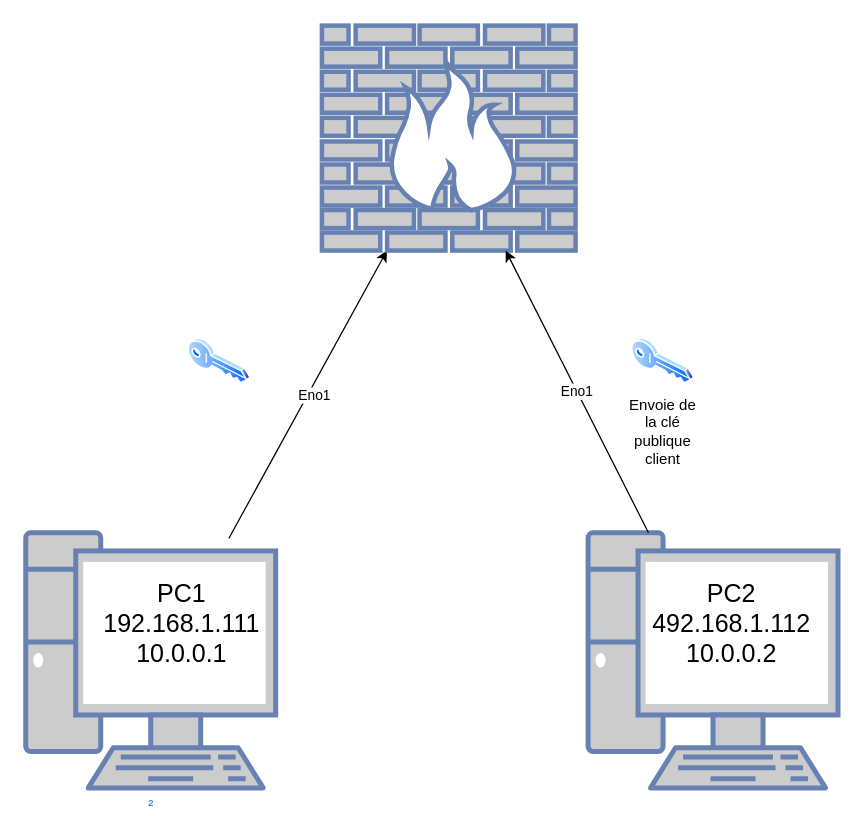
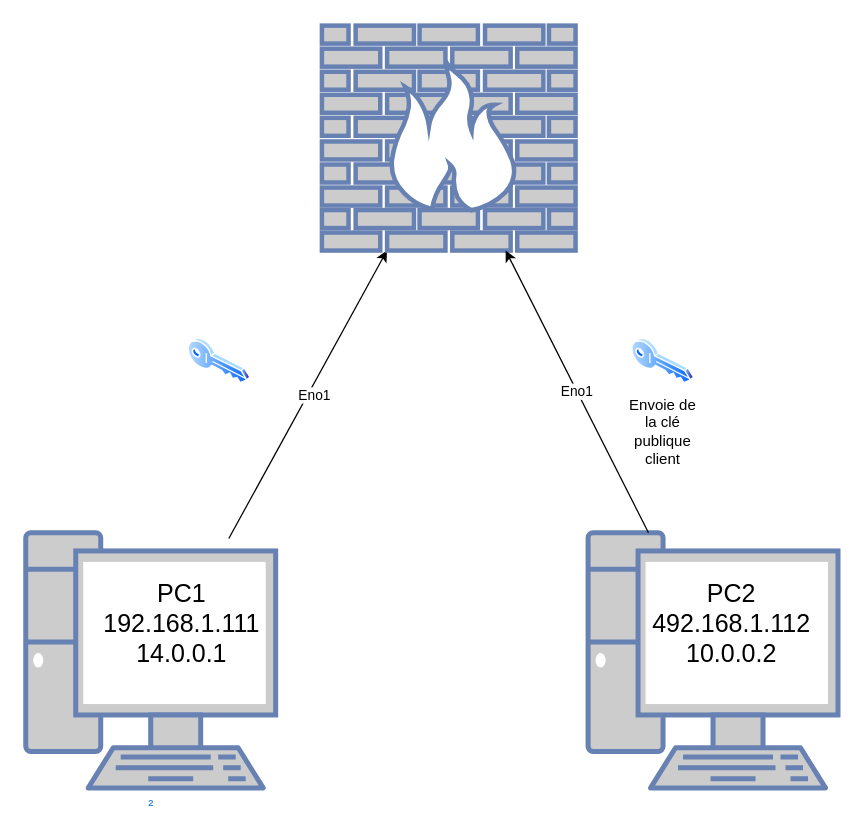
- <mxCell id="3" value="&lt;div style=&quot;font-size: 20px;&quot;&gt;&lt;font style=&quot;font-size: 20px;&quot;&gt;PC1 &lt;br&gt;&lt;/font&gt;&lt;/div&gt;&lt;div style=&quot;font-size: 20px;&quot;&gt;&lt;font style=&quot;font-size: 20px;&quot;&gt;192.168.1.111&lt;/font&gt;&lt;/div&gt;&lt;div style=&quot;font-size: 20px;&quot;&gt;&lt;font style=&quot;font-size: 20px;&quot;&gt;10.0.0.1&lt;/font&gt;&lt;br&gt;&lt;/div&gt;" style="text;html=1;align=center;verticalAlign=middle;whiteSpace=wrap;rounded=0;" vertex="1" parent="1"><mxGeometry x="70" y="430.4" width="150" height="135" as="geometry" /></mxCell>
+ <mxCell id="3" value="&lt;div style=&quot;font-size: 20px;&quot;&gt;&lt;font style=&quot;font-size: 20px;&quot;&gt;PC1 &lt;br&gt;&lt;/font&gt;&lt;/div&gt;&lt;div style=&quot;font-size: 20px;&quot;&gt;&lt;font style=&quot;font-size: 20px;&quot;&gt;192.168.1.111&lt;/font&gt;&lt;/div&gt;&lt;div style=&quot;font-size: 20px;&quot;&gt;&lt;font style=&quot;font-size: 20px;&quot;&gt;14.0.0.1&lt;/font&gt;&lt;br&gt;&lt;/div&gt;" style="text;html=1;align=center;verticalAlign=middle;whiteSpace=wrap;rounded=0;" vertex="1" parent="1"><mxGeometry x="70" y="430.4" width="150" height="135" as="geometry" /></mxCell>
